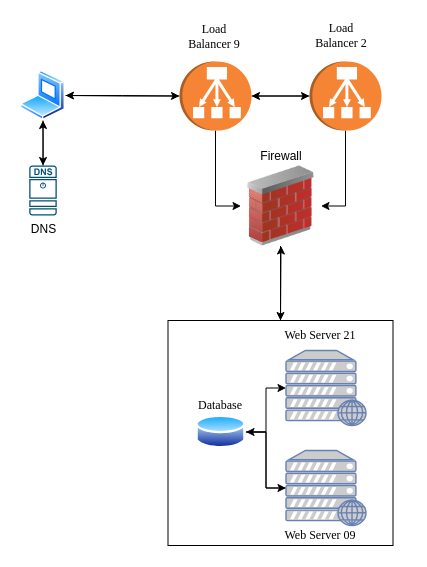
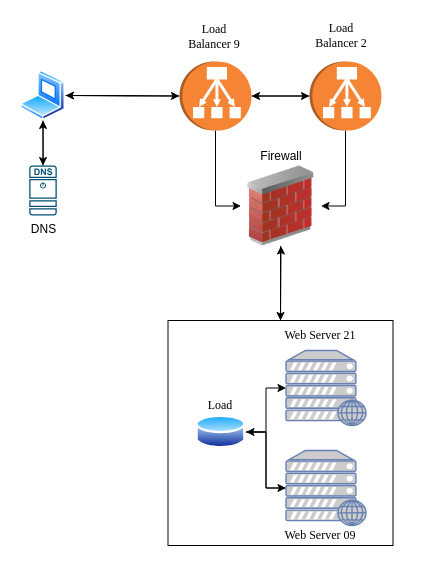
- <mxCell id="14" value="Database" style="text;html=1;strokeColor=none;fillColor=none;align=center;verticalAlign=middle;whiteSpace=wrap;rounded=0;fontFamily=Verdana;" vertex="1" parent="6"><mxGeometry x="22.5" y="70" width="60" height="30" as="geometry" /></mxCell>
+ <mxCell id="14" value="Load" style="text;html=1;strokeColor=none;fillColor=none;align=center;verticalAlign=middle;whiteSpace=wrap;rounded=0;fontFamily=Verdana;" vertex="1" parent="6"><mxGeometry x="22.5" y="70" width="60" height="30" as="geometry" /></mxCell>
